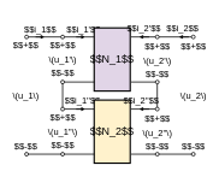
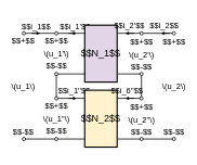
- <mxCell id="39" value="$$i_2''$$" style="text;html=1;resizable=1;autosize=1;align=center;verticalAlign=middle;points=[];fillColor=none;strokeColor=none;rounded=0;fontSize=10;movable=1;rotatable=1;deletable=1;editable=1;connectable=0;" vertex="1" parent="1"><mxGeometry x="146" y="100" width="20" height="20" as="geometry" /></mxCell>
+ <mxCell id="39" value="$$i_6''$$" style="text;html=1;resizable=1;autosize=1;align=center;verticalAlign=middle;points=[];fillColor=none;strokeColor=none;rounded=0;fontSize=10;movable=1;rotatable=1;deletable=1;editable=1;connectable=0;" vertex="1" parent="1"><mxGeometry x="146" y="100" width="20" height="20" as="geometry" /></mxCell>
